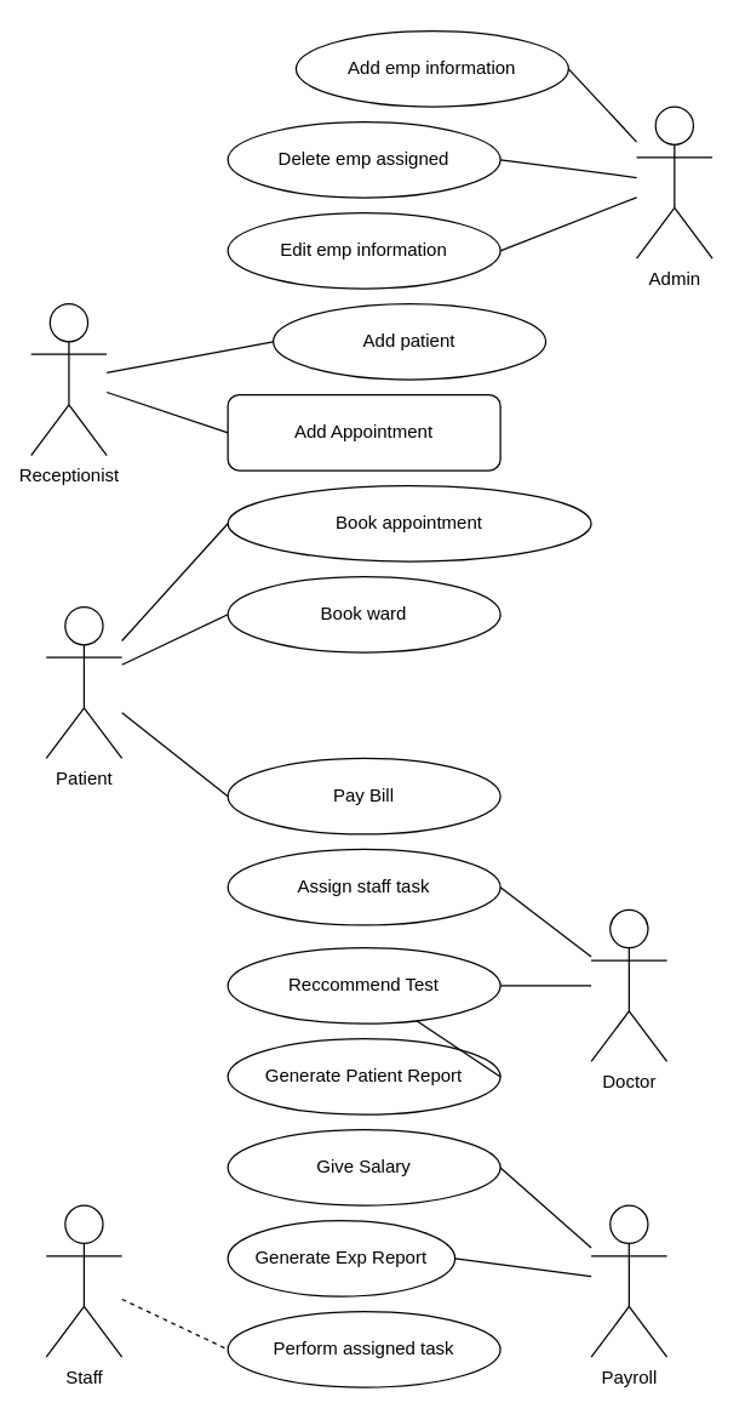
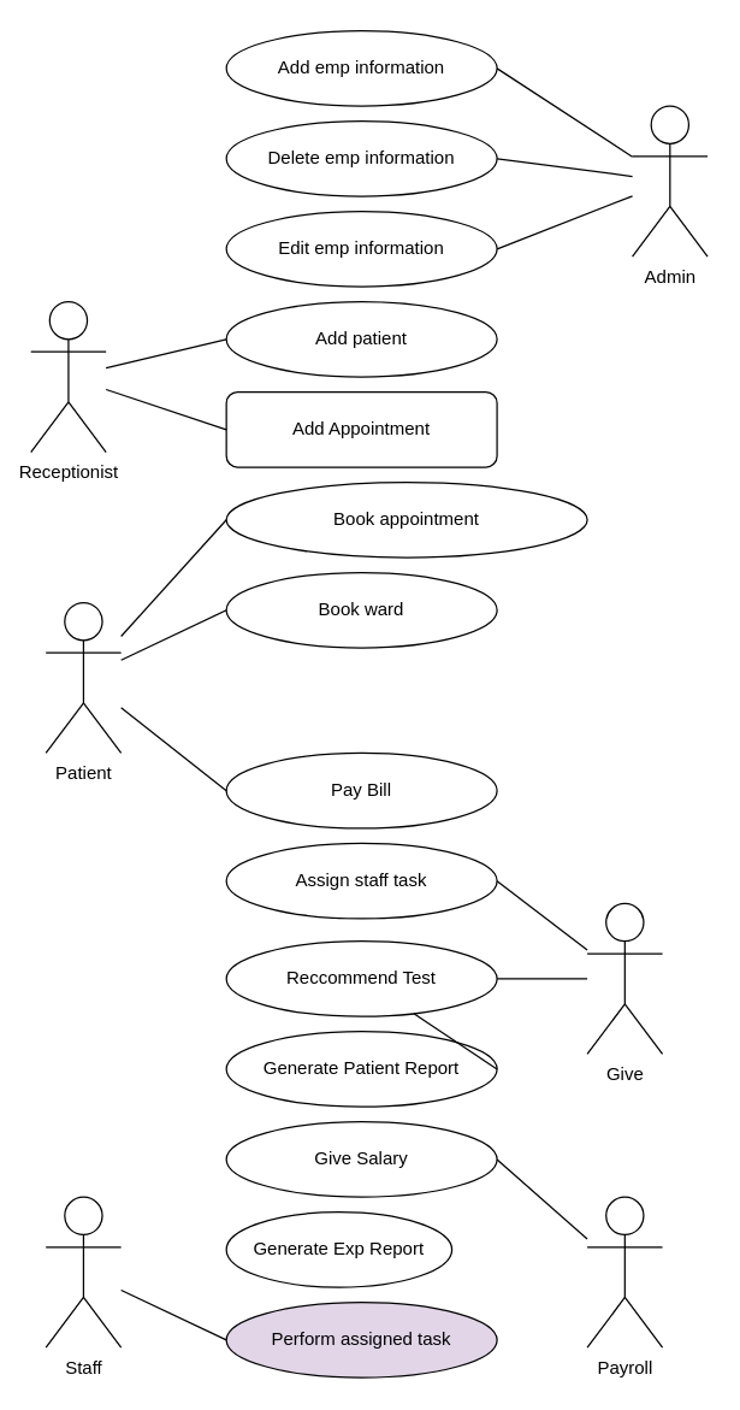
- <mxCell id="15" value="Add emp information" style="ellipse;whiteSpace=wrap;html=1;" parent="1" vertex="1"><mxGeometry x="195" y="20" width="180" height="50" as="geometry" /></mxCell>
+ <mxCell id="15" value="Add emp information" style="ellipse;whiteSpace=wrap;html=1;" parent="1" vertex="1"><mxGeometry x="150" y="20" width="180" height="50" as="geometry" /></mxCell>
- <mxCell id="16" value="Delete emp&amp;nbsp;assigned" style="ellipse;whiteSpace=wrap;html=1;" parent="1" vertex="1"><mxGeometry x="150" y="80" width="180" height="50" as="geometry" /></mxCell>
+ <mxCell id="16" value="Delete emp&amp;nbsp;information" style="ellipse;whiteSpace=wrap;html=1;" parent="1" vertex="1"><mxGeometry x="150" y="80" width="180" height="50" as="geometry" /></mxCell>
- <mxCell id="34" value="Add patient" style="ellipse;whiteSpace=wrap;html=1;" vertex="1" parent="1"><mxGeometry x="180" y="200" width="180" height="50" as="geometry" /></mxCell>
+ <mxCell id="34" value="Add patient" style="ellipse;whiteSpace=wrap;html=1;" vertex="1" parent="1"><mxGeometry x="150" y="200" width="180" height="50" as="geometry" /></mxCell>
- <mxCell id="4" value="Doctor" style="shape=umlActor;verticalLabelPosition=bottom;verticalAlign=top;html=1;outlineConnect=0;" parent="1" vertex="1"><mxGeometry x="390" y="600" width="50" height="100" as="geometry" /></mxCell>
+ <mxCell id="4" value="Give" style="shape=umlActor;verticalLabelPosition=bottom;verticalAlign=top;html=1;outlineConnect=0;" parent="1" vertex="1"><mxGeometry x="390" y="600" width="50" height="100" as="geometry" /></mxCell>
- <mxCell id="30" value="" style="endArrow=none;html=1;rounded=0;exitX=1;exitY=0.5;exitDx=0;exitDy=0;" parent="1" source="13" target="5" edge="1"><mxGeometry width="50" height="50" relative="1" as="geometry"><mxPoint x="440" y="280" as="sourcePoint" /><mxPoint x="530" y="338.696" as="targetPoint" /></mxGeometry></mxCell>
- <mxCell id="33" value="" style="endArrow=none;html=1;rounded=0;entryX=0;entryY=0.5;entryDx=0;entryDy=0;dashed=1;" parent="1" source="6" target="14" edge="1"><mxGeometry width="50" height="50" relative="1" as="geometry"><mxPoint x="350" y="245" as="sourcePoint" /><mxPoint x="440" y="209.783" as="targetPoint" /></mxGeometry></mxCell>
+ <mxCell id="33" value="" style="endArrow=none;html=1;rounded=0;entryX=0;entryY=0.5;entryDx=0;entryDy=0;" parent="1" source="6" target="14" edge="1"><mxGeometry width="50" height="50" relative="1" as="geometry"><mxPoint x="350" y="245" as="sourcePoint" /><mxPoint x="440" y="209.783" as="targetPoint" /></mxGeometry></mxCell>
- <mxCell id="14" value="Perform assigned task" style="ellipse;whiteSpace=wrap;html=1;" parent="1" vertex="1"><mxGeometry x="150" y="865" width="180" height="50" as="geometry" /></mxCell>
+ <mxCell id="14" value="Perform assigned task" style="ellipse;whiteSpace=wrap;html=1;fillColor=#e1d5e7;" parent="1" vertex="1"><mxGeometry x="150" y="865" width="180" height="50" as="geometry" /></mxCell>
